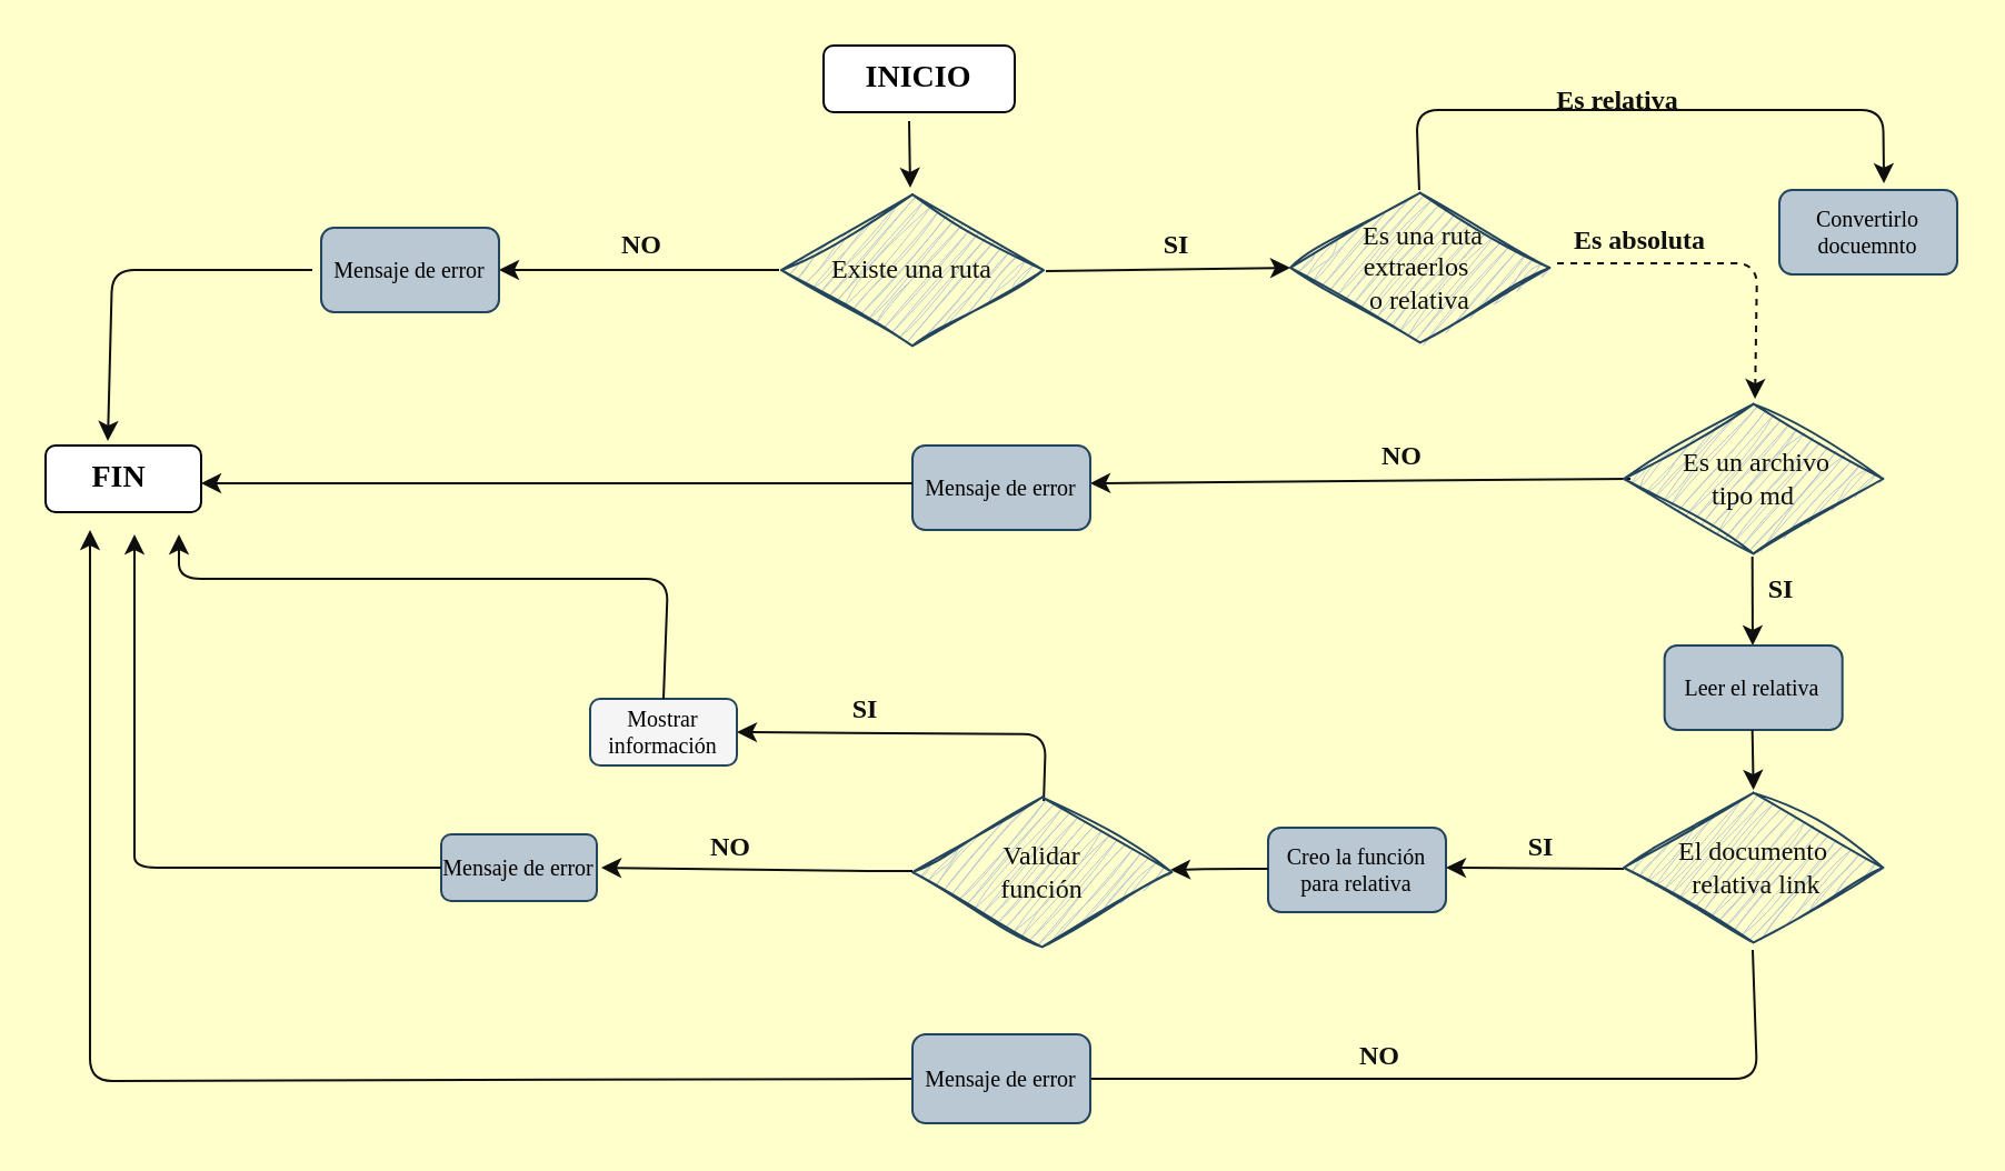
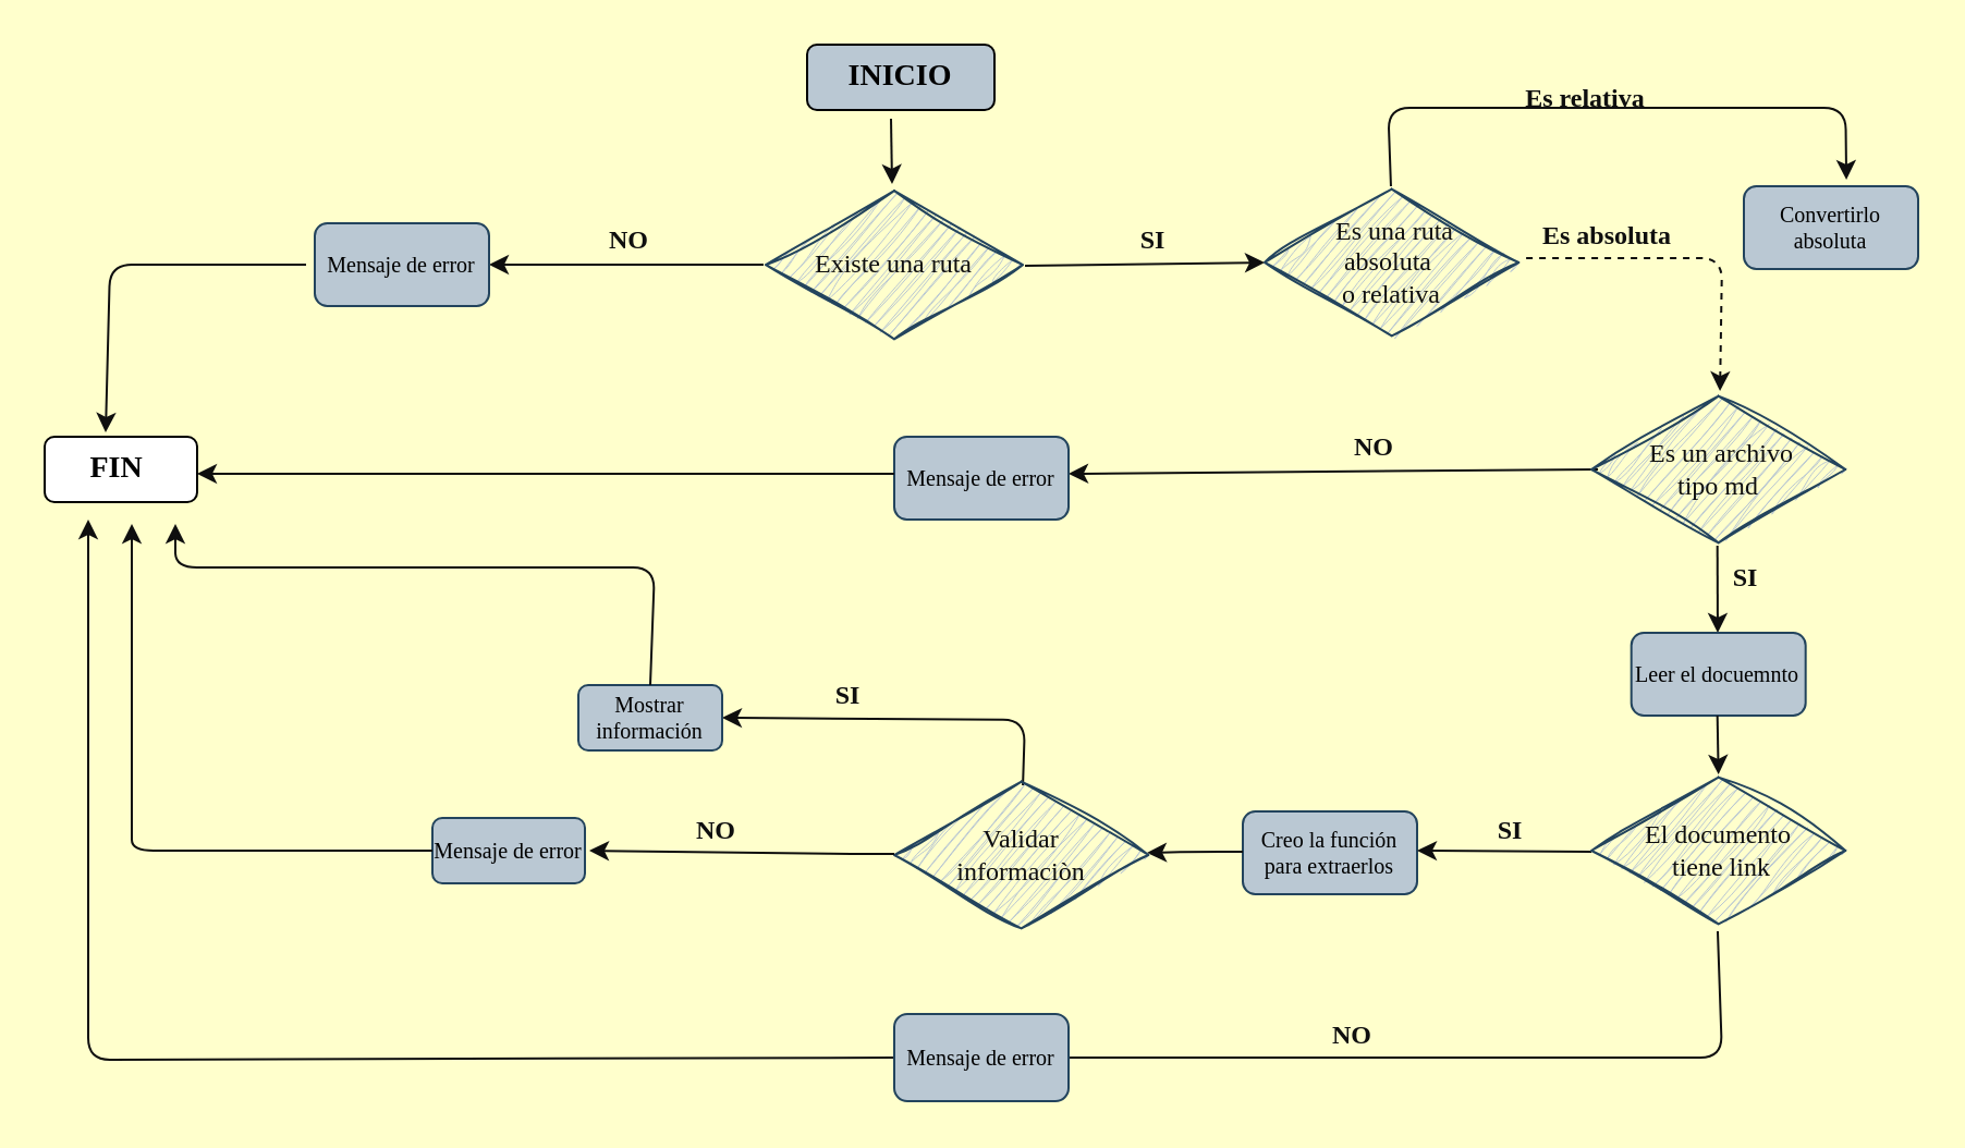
- <mxCell id="2" value="&lt;pre&gt;&lt;font face=&quot;Times New Roman&quot;&gt;&lt;span style=&quot;font-size: 14px;&quot;&gt;&lt;b&gt;INICIO&lt;/b&gt;&lt;/span&gt;&lt;/font&gt;&lt;/pre&gt;" style="rounded=1;whiteSpace=wrap;html=1;" parent="1" vertex="1"><mxGeometry x="370" width="86" height="30" as="geometry" y="20" /></mxCell>
+ <mxCell id="2" value="&lt;pre&gt;&lt;font face=&quot;Times New Roman&quot;&gt;&lt;span style=&quot;font-size: 14px;&quot;&gt;&lt;b&gt;INICIO&lt;/b&gt;&lt;/span&gt;&lt;/font&gt;&lt;/pre&gt;" style="rounded=1;whiteSpace=wrap;html=1;fillColor=#bac8d3;" parent="1" vertex="1"><mxGeometry x="370" width="86" height="30" as="geometry" y="20" /></mxCell>
- <mxCell id="12" value="Convertirlo docuemnto" style="rounded=1;whiteSpace=wrap;html=1;fontFamily=Comic Sans MS;fontSize=10;align=center;fillColor=#bac8d3;strokeColor=#23445d;fontColor=#000000;" parent="1" vertex="1"><mxGeometry x="800" y="85" width="80" height="38" as="geometry" /></mxCell>
+ <mxCell id="12" value="Convertirlo absoluta" style="rounded=1;whiteSpace=wrap;html=1;fontFamily=Comic Sans MS;fontSize=10;align=center;fillColor=#bac8d3;strokeColor=#23445d;fontColor=#000000;" parent="1" vertex="1"><mxGeometry x="800" y="85" width="80" height="38" as="geometry" /></mxCell>
- <mxCell id="30" value="&lt;div style=&quot;&quot;&gt;&lt;font color=&quot;#0f0f0f&quot;&gt;&amp;nbsp; Es una&lt;/font&gt;&lt;span style=&quot;color: rgb(15, 15, 15); background-color: initial;&quot;&gt;&amp;nbsp;ruta&amp;nbsp;&lt;/span&gt;&lt;/div&gt;&lt;div style=&quot;&quot;&gt;&lt;font color=&quot;#0f0f0f&quot;&gt;extraerlos&amp;nbsp;&lt;/font&gt;&lt;/div&gt;&lt;div style=&quot;&quot;&gt;&lt;font color=&quot;#0f0f0f&quot;&gt;o relativa&lt;/font&gt;&lt;/div&gt;" style="html=1;whiteSpace=wrap;aspect=fixed;shape=isoRectangle;sketch=1;hachureGap=4;jiggle=2;curveFitting=1;fontFamily=Comic Sans MS;fontSize=12;align=center;fillColor=#bac8d3;strokeColor=#23445d;" parent="1" vertex="1"><mxGeometry x="580" y="85" width="116.67" height="70" as="geometry" /></mxCell>
+ <mxCell id="30" value="&lt;div style=&quot;&quot;&gt;&lt;font color=&quot;#0f0f0f&quot;&gt;&amp;nbsp; Es una&lt;/font&gt;&lt;span style=&quot;color: rgb(15, 15, 15); background-color: initial;&quot;&gt;&amp;nbsp;ruta&amp;nbsp;&lt;/span&gt;&lt;/div&gt;&lt;div style=&quot;&quot;&gt;&lt;font color=&quot;#0f0f0f&quot;&gt;absoluta&amp;nbsp;&lt;/font&gt;&lt;/div&gt;&lt;div style=&quot;&quot;&gt;&lt;font color=&quot;#0f0f0f&quot;&gt;o relativa&lt;/font&gt;&lt;/div&gt;" style="html=1;whiteSpace=wrap;aspect=fixed;shape=isoRectangle;sketch=1;hachureGap=4;jiggle=2;curveFitting=1;fontFamily=Comic Sans MS;fontSize=12;align=center;fillColor=#bac8d3;strokeColor=#23445d;" parent="1" vertex="1"><mxGeometry x="580" y="85" width="116.67" height="70" as="geometry" /></mxCell>
- <mxCell id="13" value="Leer el relativa" style="rounded=1;whiteSpace=wrap;html=1;fontFamily=Comic Sans MS;fontSize=10;align=center;fillColor=#bac8d3;strokeColor=#23445d;fontColor=#000000;" parent="1" vertex="1"><mxGeometry x="748.34" y="290" width="80" height="38" as="geometry" /></mxCell>
+ <mxCell id="13" value="Leer el docuemnto" style="rounded=1;whiteSpace=wrap;html=1;fontFamily=Comic Sans MS;fontSize=10;align=center;fillColor=#bac8d3;strokeColor=#23445d;fontColor=#000000;" parent="1" vertex="1"><mxGeometry x="748.34" y="290" width="80" height="38" as="geometry" /></mxCell>
- <mxCell id="27" value="Mostrar información" style="rounded=1;whiteSpace=wrap;html=1;fontFamily=Comic Sans MS;fontSize=10;align=center;fillColor=#f5f5f5;strokeColor=#23445d;fontColor=#000000;" parent="1" vertex="1"><mxGeometry x="265" y="314" width="66" height="30" as="geometry" /></mxCell>
+ <mxCell id="27" value="Mostrar información" style="rounded=1;whiteSpace=wrap;html=1;fontFamily=Comic Sans MS;fontSize=10;align=center;fillColor=#bac8d3;strokeColor=#23445d;fontColor=#000000;" parent="1" vertex="1"><mxGeometry x="265" y="314" width="66" height="30" as="geometry" /></mxCell>
- <mxCell id="38" value="&lt;div style=&quot;&quot;&gt;&lt;font color=&quot;#0f0f0f&quot;&gt;El documento&lt;/font&gt;&lt;/div&gt;&lt;div style=&quot;&quot;&gt;&lt;font color=&quot;#0f0f0f&quot;&gt;&amp;nbsp;relativa link&lt;/font&gt;&lt;/div&gt;" style="html=1;whiteSpace=wrap;aspect=fixed;shape=isoRectangle;sketch=1;hachureGap=4;jiggle=2;curveFitting=1;fontFamily=Comic Sans MS;fontSize=12;align=center;fillColor=#bac8d3;strokeColor=#23445d;" parent="1" vertex="1"><mxGeometry x="730.01" y="355" width="116.67" height="70" as="geometry" /></mxCell>
+ <mxCell id="38" value="&lt;div style=&quot;&quot;&gt;&lt;font color=&quot;#0f0f0f&quot;&gt;El documento&lt;/font&gt;&lt;/div&gt;&lt;div style=&quot;&quot;&gt;&lt;font color=&quot;#0f0f0f&quot;&gt;&amp;nbsp;tiene link&lt;/font&gt;&lt;/div&gt;" style="html=1;whiteSpace=wrap;aspect=fixed;shape=isoRectangle;sketch=1;hachureGap=4;jiggle=2;curveFitting=1;fontFamily=Comic Sans MS;fontSize=12;align=center;fillColor=#bac8d3;strokeColor=#23445d;" parent="1" vertex="1"><mxGeometry x="730.01" y="355" width="116.67" height="70" as="geometry" /></mxCell>
- <mxCell id="18" value="Creo la función para relativa" style="rounded=1;whiteSpace=wrap;html=1;fontFamily=Comic Sans MS;fontSize=10;align=center;fillColor=#bac8d3;strokeColor=#23445d;fontColor=#000000;" parent="1" vertex="1"><mxGeometry x="570" y="372" width="80" height="38" as="geometry" /></mxCell>
+ <mxCell id="18" value="Creo la función para extraerlos" style="rounded=1;whiteSpace=wrap;html=1;fontFamily=Comic Sans MS;fontSize=10;align=center;fillColor=#bac8d3;strokeColor=#23445d;fontColor=#000000;" parent="1" vertex="1"><mxGeometry x="570" y="372" width="80" height="38" as="geometry" /></mxCell>
- <mxCell id="41" value="&lt;div style=&quot;&quot;&gt;&lt;font color=&quot;#0f0f0f&quot;&gt;Validar&lt;/font&gt;&lt;/div&gt;&lt;div style=&quot;&quot;&gt;&lt;font color=&quot;#0f0f0f&quot;&gt;función&lt;/font&gt;&lt;/div&gt;" style="html=1;whiteSpace=wrap;aspect=fixed;shape=isoRectangle;sketch=1;hachureGap=4;jiggle=2;curveFitting=1;fontFamily=Comic Sans MS;fontSize=12;align=center;fillColor=#bac8d3;strokeColor=#23445d;gradientColor=none;" parent="1" vertex="1"><mxGeometry x="410" y="357" width="116.67" height="70" as="geometry" /></mxCell>
+ <mxCell id="41" value="&lt;div style=&quot;&quot;&gt;&lt;font color=&quot;#0f0f0f&quot;&gt;Validar&lt;/font&gt;&lt;/div&gt;&lt;div style=&quot;&quot;&gt;&lt;font color=&quot;#0f0f0f&quot;&gt;informaciòn&lt;/font&gt;&lt;/div&gt;" style="html=1;whiteSpace=wrap;aspect=fixed;shape=isoRectangle;sketch=1;hachureGap=4;jiggle=2;curveFitting=1;fontFamily=Comic Sans MS;fontSize=12;align=center;fillColor=#bac8d3;strokeColor=#23445d;gradientColor=none;" parent="1" vertex="1"><mxGeometry x="410" y="357" width="116.67" height="70" as="geometry" /></mxCell>
